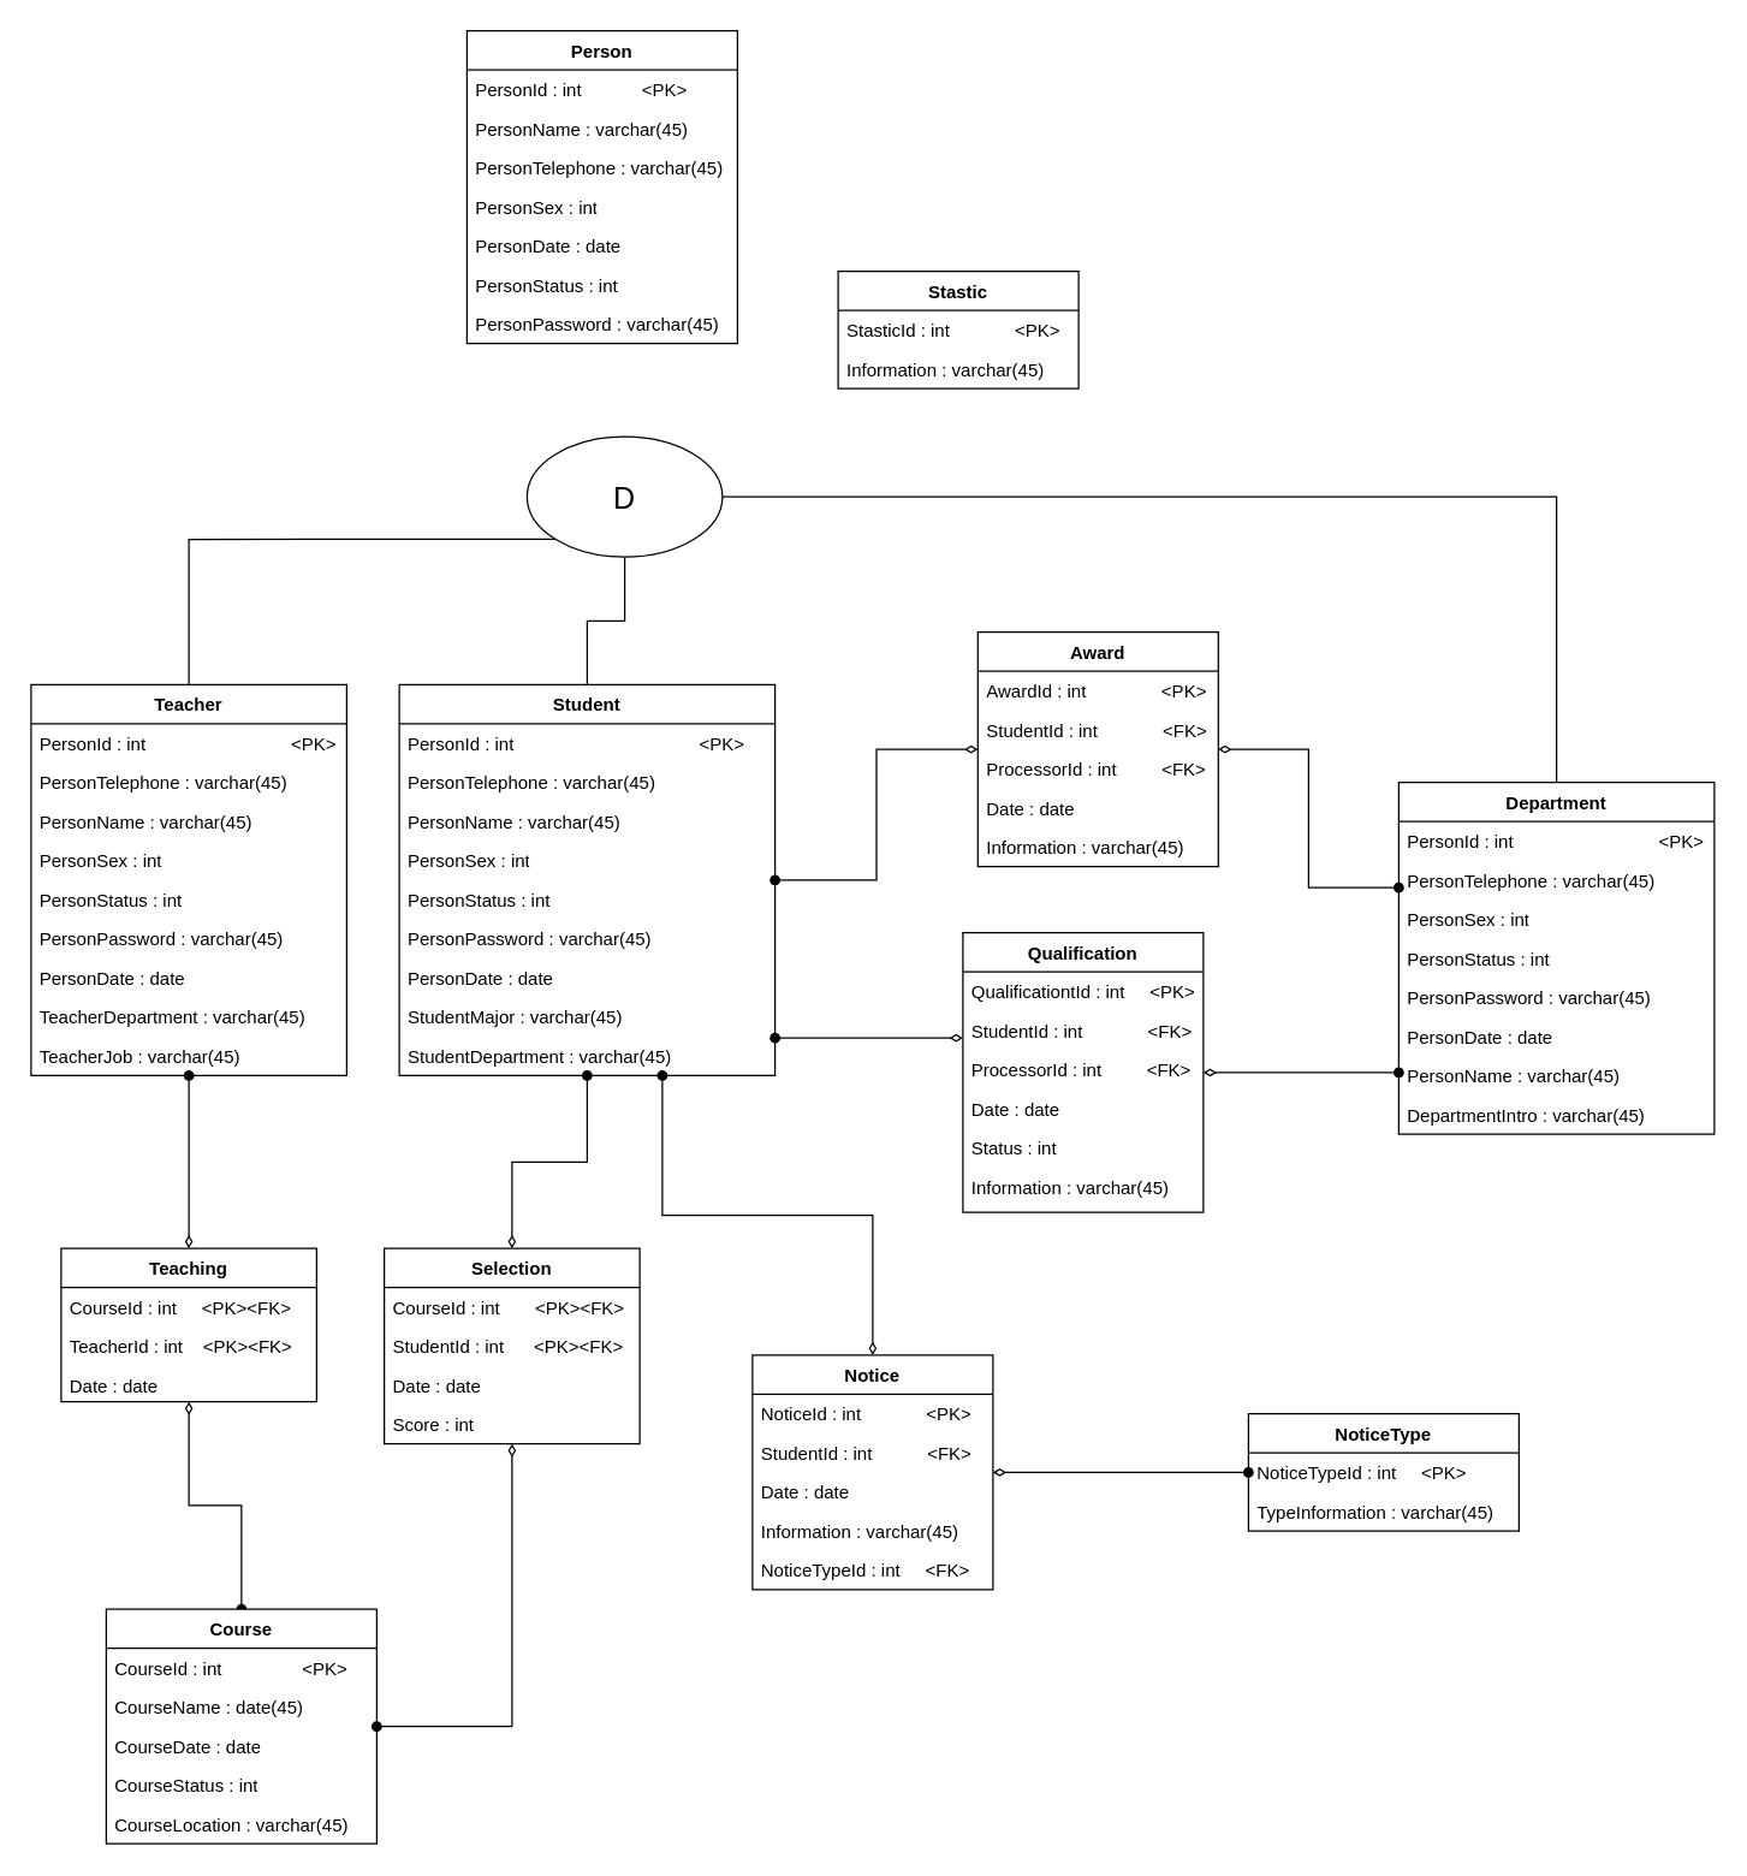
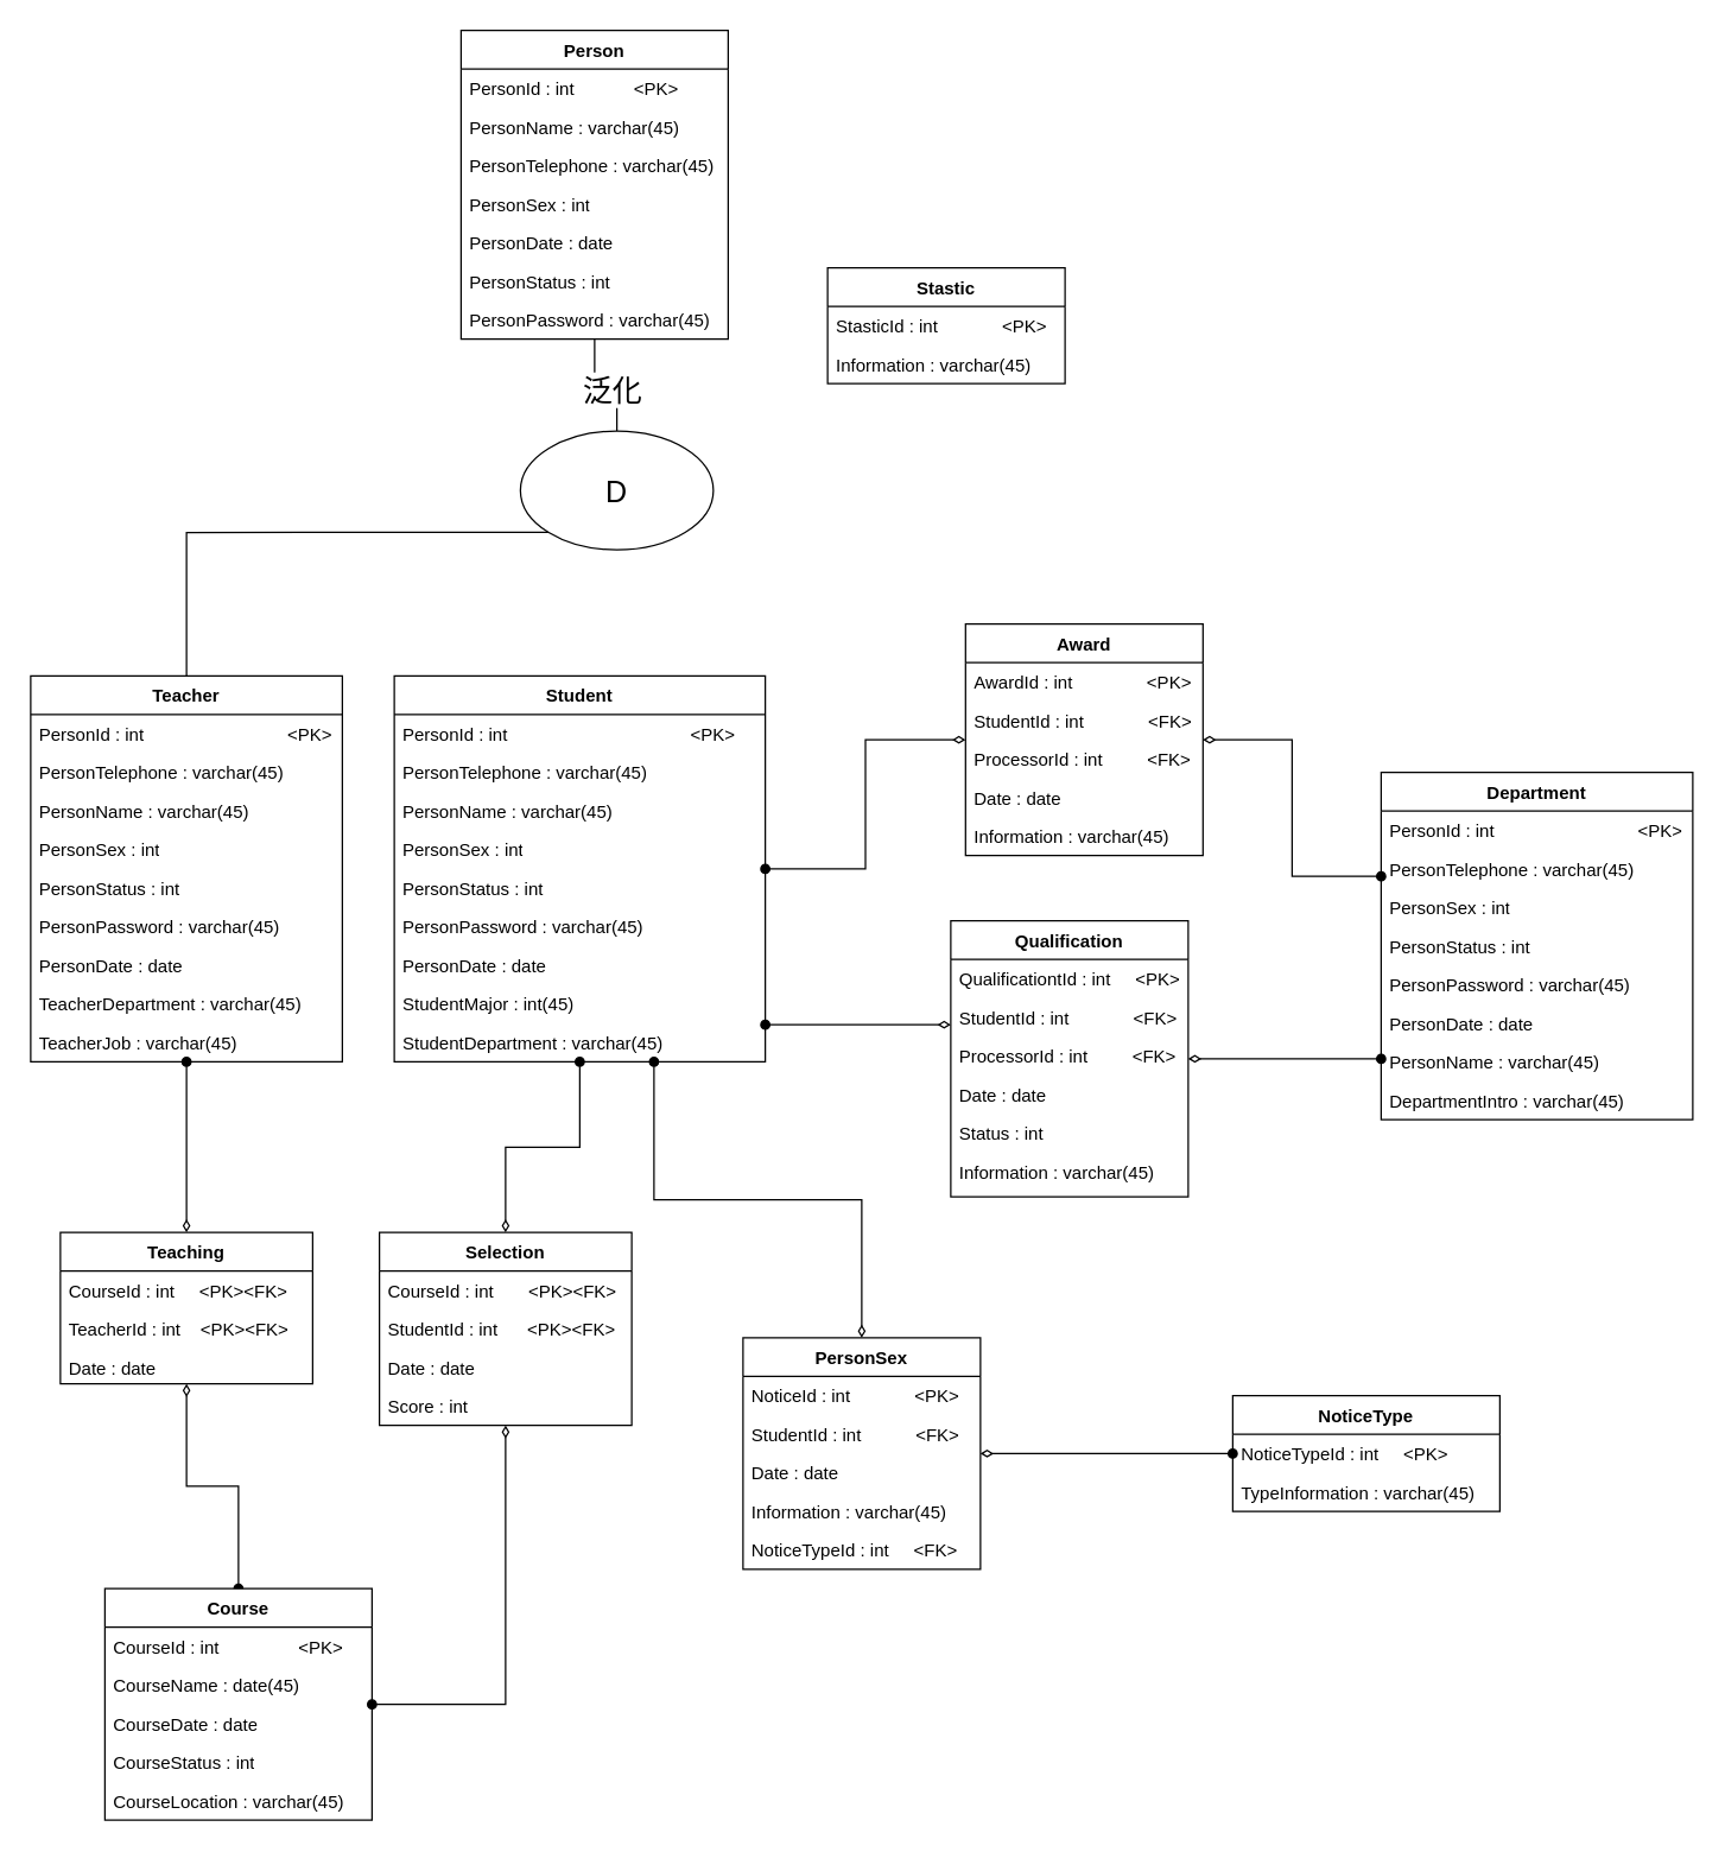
+ <mxCell id="46" style="edgeStyle=orthogonalEdgeStyle;rounded=0;orthogonalLoop=1;jettySize=auto;html=1;endArrow=none;endFill=0;" edge="1" parent="1" source="51" target="2"><mxGeometry relative="1" as="geometry" /></mxCell>
+ <mxCell id="47" value="&lt;font style=&quot;font-size: 20px;&quot;&gt;泛化&lt;/font&gt;" style="edgeLabel;html=1;align=center;verticalAlign=middle;resizable=0;points=[];" vertex="1" connectable="0" parent="46"><mxGeometry x="-0.09" y="2" relative="1" as="geometry"><mxPoint as="offset" /></mxGeometry></mxCell>
- <mxCell id="50" style="edgeStyle=orthogonalEdgeStyle;rounded=0;orthogonalLoop=1;jettySize=auto;html=1;endArrow=none;endFill=0;" edge="1" parent="1" source="51" target="37"><mxGeometry relative="1" as="geometry" /></mxCell>
- <mxCell id="49" style="edgeStyle=orthogonalEdgeStyle;rounded=0;orthogonalLoop=1;jettySize=auto;html=1;endArrow=none;endFill=0;" edge="1" parent="1" source="51" target="25"><mxGeometry relative="1" as="geometry" /></mxCell>
- <mxCell id="33" value="StudentMajor : varchar(45)" style="text;strokeColor=none;fillColor=none;align=left;verticalAlign=top;spacingLeft=4;spacingRight=4;overflow=hidden;rotatable=0;points=[[0,0.5],[1,0.5]];portConstraint=eastwest;whiteSpace=wrap;html=1;" vertex="1" parent="25"><mxGeometry y="208" width="250" height="26" as="geometry" /></mxCell>
+ <mxCell id="33" value="StudentMajor : int(45)" style="text;strokeColor=none;fillColor=none;align=left;verticalAlign=top;spacingLeft=4;spacingRight=4;overflow=hidden;rotatable=0;points=[[0,0.5],[1,0.5]];portConstraint=eastwest;whiteSpace=wrap;html=1;" vertex="1" parent="25"><mxGeometry y="208" width="250" height="26" as="geometry" /></mxCell>
- <mxCell id="69" value="Notice" style="swimlane;fontStyle=1;align=center;verticalAlign=top;childLayout=stackLayout;horizontal=1;startSize=26;horizontalStack=0;resizeParent=1;resizeParentMax=0;resizeLast=0;collapsible=1;marginBottom=0;whiteSpace=wrap;html=1;" vertex="1" parent="1"><mxGeometry x="500" y="901" width="160" height="156" as="geometry" /></mxCell>
+ <mxCell id="69" value="PersonSex" style="swimlane;fontStyle=1;align=center;verticalAlign=top;childLayout=stackLayout;horizontal=1;startSize=26;horizontalStack=0;resizeParent=1;resizeParentMax=0;resizeLast=0;collapsible=1;marginBottom=0;whiteSpace=wrap;html=1;" vertex="1" parent="1"><mxGeometry x="500" y="901" width="160" height="156" as="geometry" /></mxCell>
